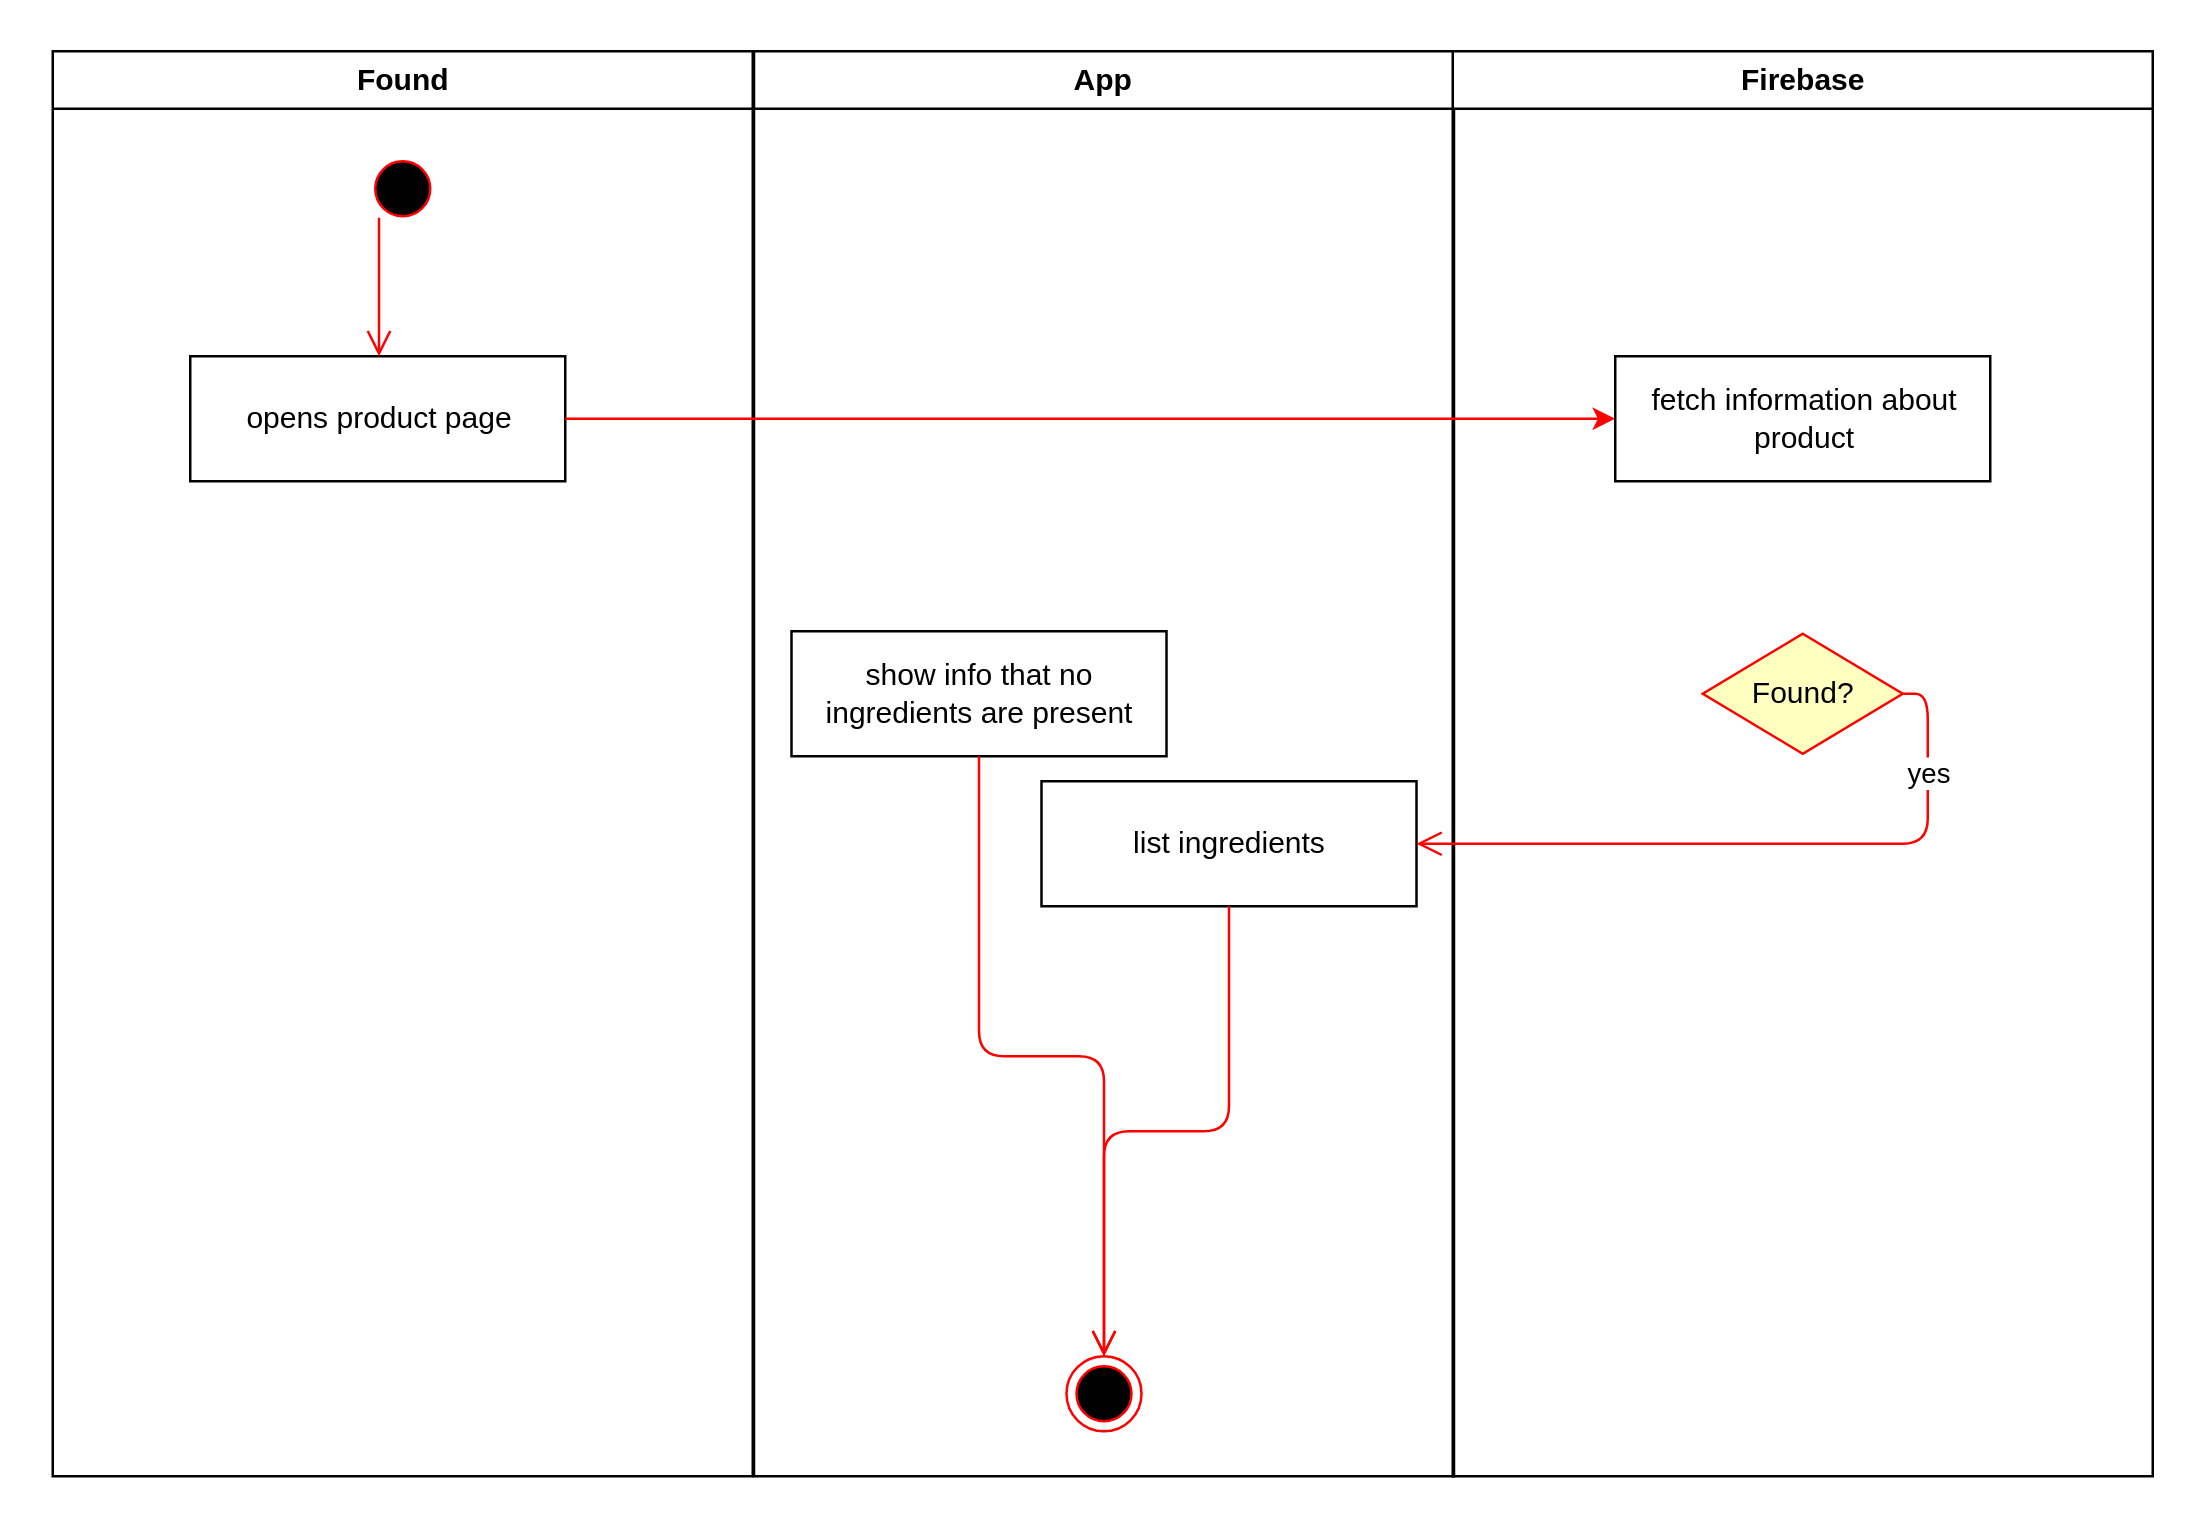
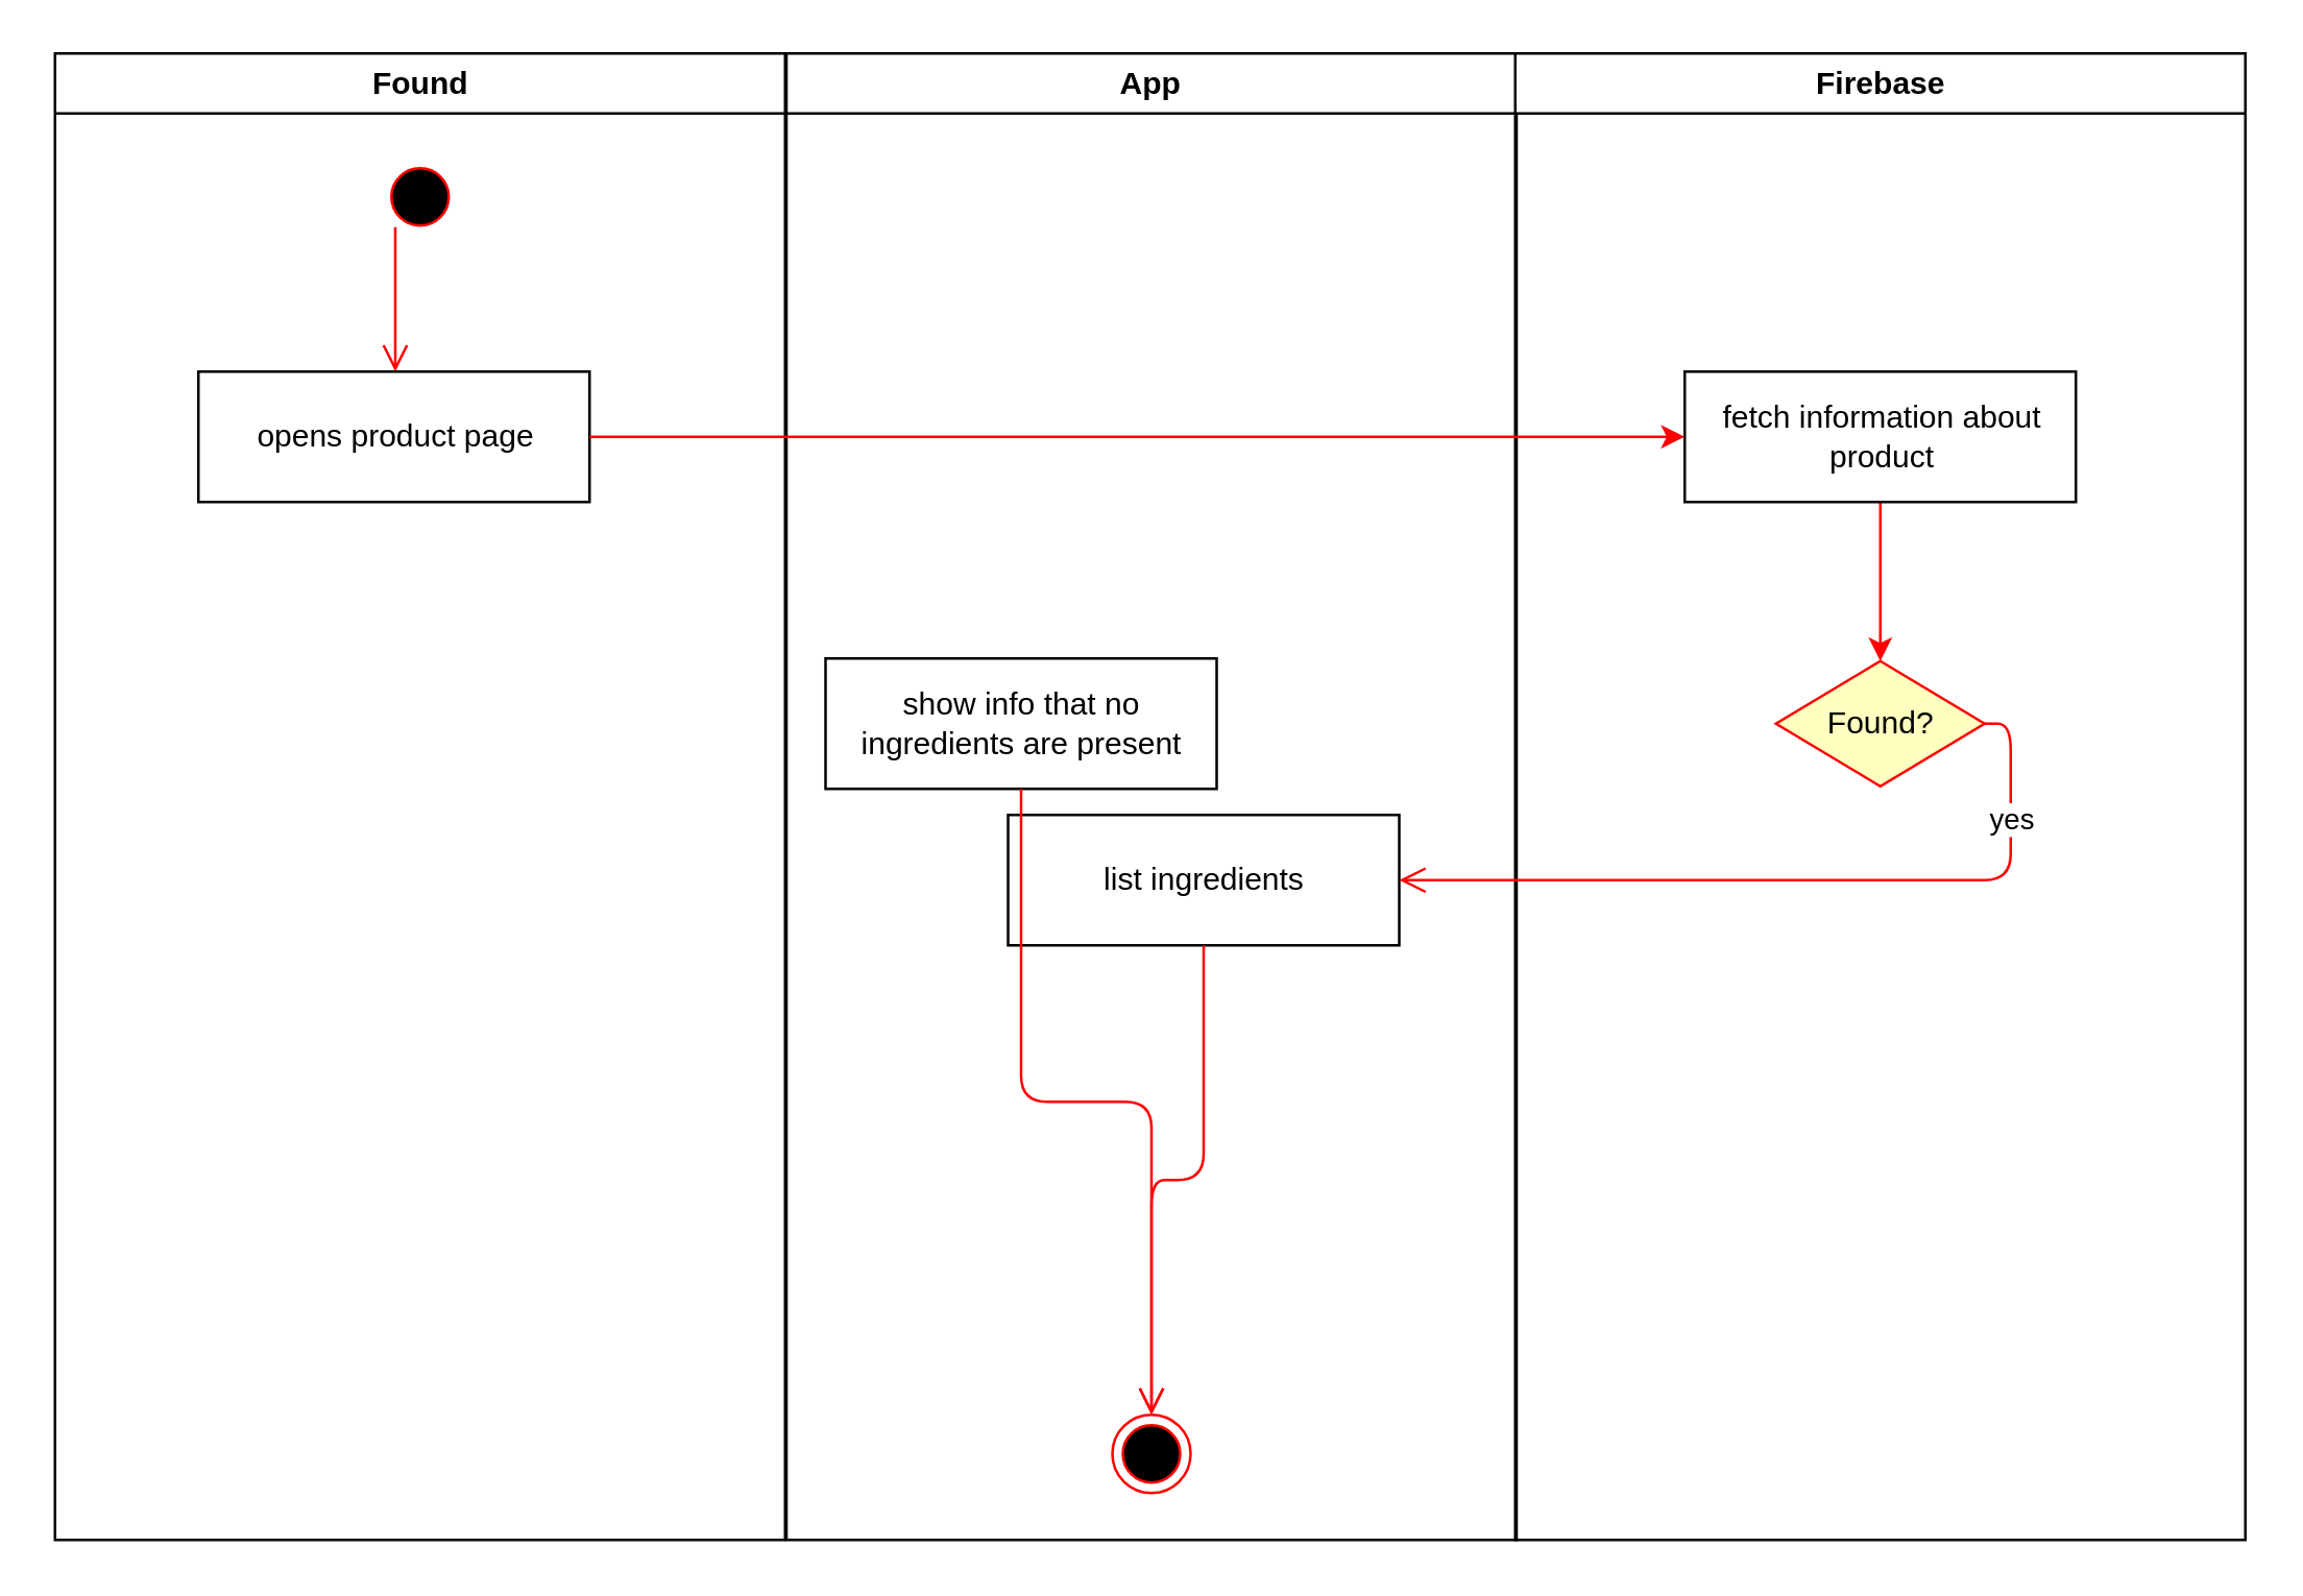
+ <mxCell id="13" style="edgeStyle=orthogonalEdgeStyle;rounded=0;orthogonalLoop=1;jettySize=auto;html=1;exitX=0.5;exitY=1;exitDx=0;exitDy=0;strokeColor=#FF0000;entryX=0.5;entryY=0;entryDx=0;entryDy=0;" parent="12" source="14" target="15" edge="1"><mxGeometry relative="1" as="geometry"><mxPoint x="165.5" y="222" as="targetPoint" /></mxGeometry></mxCell>
- <mxCell id="8" value="list ingredients" style="html=1;" parent="6" vertex="1"><mxGeometry x="115" y="292" width="150" height="50" as="geometry" /></mxCell>
+ <mxCell id="8" value="list ingredients" style="html=1;" parent="6" vertex="1"><mxGeometry x="85" y="292" width="150" height="50" as="geometry" /></mxCell>
